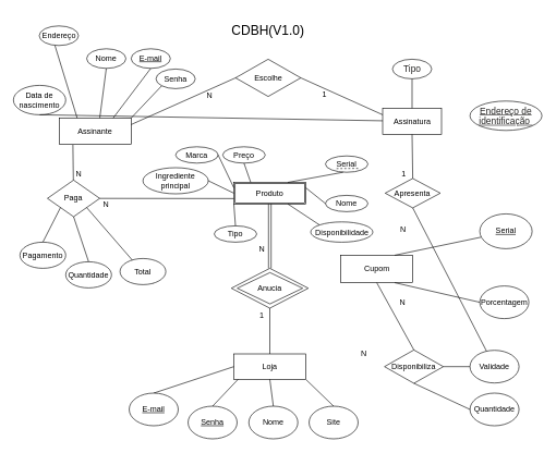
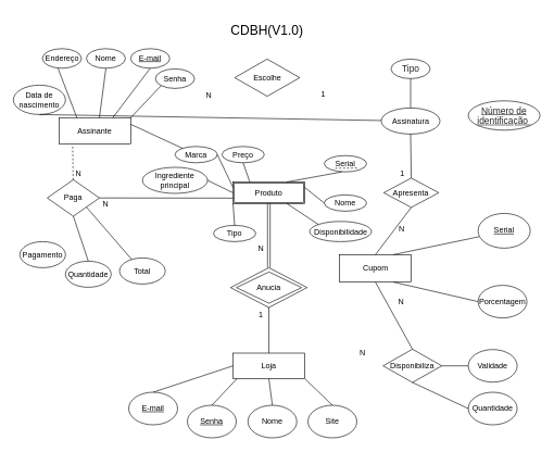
- <mxCell id="13" value="Endereço" style="ellipse;whiteSpace=wrap;html=1;direction=west;" parent="1" vertex="1"><mxGeometry x="59.5" y="39" width="60" height="30" as="geometry" /></mxCell>
+ <mxCell id="13" value="Endereço" style="ellipse;whiteSpace=wrap;html=1;direction=west;" parent="1" vertex="1"><mxGeometry x="64.5" y="74" width="60" height="30" as="geometry" /></mxCell>
- <mxCell id="65" value="" style="endArrow=none;html=1;strokeWidth=1;exitX=0;exitY=0.25;exitDx=0;exitDy=0;entryX=1;entryY=0.5;entryDx=0;entryDy=0;" parent="1" source="5" target="63" edge="1"><mxGeometry width="50" height="50" relative="1" as="geometry"><mxPoint x="207" y="200" as="sourcePoint" /><mxPoint x="352.5" y="124" as="targetPoint" /></mxGeometry></mxCell>
- <mxCell id="64" value="" style="endArrow=none;html=1;strokeWidth=1;exitX=1;exitY=0.25;exitDx=0;exitDy=0;entryX=0;entryY=0.5;entryDx=0;entryDy=0;" parent="1" source="4" target="63" edge="1"><mxGeometry width="50" height="50" relative="1" as="geometry"><mxPoint x="438" y="291" as="sourcePoint" /><mxPoint x="328" y="115" as="targetPoint" /></mxGeometry></mxCell>
+ <mxCell id="64" value="" style="endArrow=none;html=1;strokeWidth=1;exitX=1;exitY=0.25;exitDx=0;exitDy=0;" parent="1" source="4" target="38" edge="1"><mxGeometry width="50" height="50" relative="1" as="geometry"><mxPoint x="438" y="291" as="sourcePoint" /><mxPoint x="328" y="115" as="targetPoint" /></mxGeometry></mxCell>
- <mxCell id="24" value="&lt;span lang=&quot;PT-BR&quot; style=&quot;font-size: 10.5pt ; line-height: 107% ; font-family: &amp;#34;arial&amp;#34; , sans-serif ; color: #252423&quot;&gt;&lt;u&gt;Endereço de identificação&amp;nbsp;&lt;/u&gt;&lt;/span&gt;" style="ellipse;whiteSpace=wrap;html=1;" parent="1" vertex="1"><mxGeometry x="718" y="154" width="110" height="45" as="geometry" /></mxCell>
+ <mxCell id="24" value="&lt;span lang=&quot;PT-BR&quot; style=&quot;font-size: 10.5pt ; line-height: 107% ; font-family: &amp;#34;arial&amp;#34; , sans-serif ; color: #252423&quot;&gt;&lt;u&gt;Número de identificação&amp;nbsp;&lt;/u&gt;&lt;/span&gt;" style="ellipse;whiteSpace=wrap;html=1;" parent="1" vertex="1"><mxGeometry x="718" y="154" width="110" height="45" as="geometry" /></mxCell>
- <mxCell id="5" value="Assinatura" style="rounded=0;whiteSpace=wrap;html=1;" parent="1" vertex="1"><mxGeometry x="584.5" y="165" width="90" height="40" as="geometry" /></mxCell>
+ <mxCell id="5" value="Assinatura" style="ellipse;whiteSpace=wrap;html=1;" parent="1" vertex="1"><mxGeometry x="584.5" y="165" width="90" height="40" as="geometry" /></mxCell>
- <mxCell id="53" value="" style="endArrow=none;html=1;strokeWidth=1;entryX=0.191;entryY=1.025;entryDx=0;entryDy=0;entryPerimeter=0;" parent="1" source="52" target="4" edge="1"><mxGeometry width="50" height="50" relative="1" as="geometry"><mxPoint x="372" y="400" as="sourcePoint" /><mxPoint x="422" y="350" as="targetPoint" /></mxGeometry></mxCell>
+ <mxCell id="53" value="" style="endArrow=none;html=1;strokeWidth=1;entryX=0.191;entryY=1.025;entryDx=0;entryDy=0;entryPerimeter=0;dashed=1;" parent="1" source="52" target="4" edge="1"><mxGeometry width="50" height="50" relative="1" as="geometry"><mxPoint x="372" y="400" as="sourcePoint" /><mxPoint x="422" y="350" as="targetPoint" /></mxGeometry></mxCell>
- <mxCell id="75" value="" style="endArrow=none;html=1;strokeWidth=1;exitX=0.5;exitY=0;exitDx=0;exitDy=0;entryX=0;entryY=1;entryDx=0;entryDy=0;" parent="1" source="74" target="52" edge="1"><mxGeometry width="50" height="50" relative="1" as="geometry"><mxPoint x="348" y="441" as="sourcePoint" /><mxPoint x="84.875" y="503.38" as="targetPoint" /></mxGeometry></mxCell>
- <mxCell id="19" value="" style="endArrow=none;html=1;strokeWidth=1;exitX=0.5;exitY=1;exitDx=0;exitDy=0;" parent="1" source="16" target="70" edge="1"><mxGeometry width="50" height="50" relative="1" as="geometry"><mxPoint x="552" y="330" as="sourcePoint" /><mxPoint x="602" y="280" as="targetPoint" /></mxGeometry></mxCell>
+ <mxCell id="19" value="" style="endArrow=none;html=1;strokeWidth=1;entryX=0.5;entryY=0;entryDx=0;entryDy=0;exitX=0.5;exitY=1;exitDx=0;exitDy=0;" parent="1" source="16" target="15" edge="1"><mxGeometry width="50" height="50" relative="1" as="geometry"><mxPoint x="552" y="330" as="sourcePoint" /><mxPoint x="602" y="280" as="targetPoint" /></mxGeometry></mxCell>
